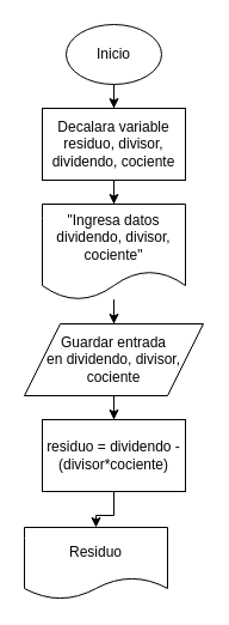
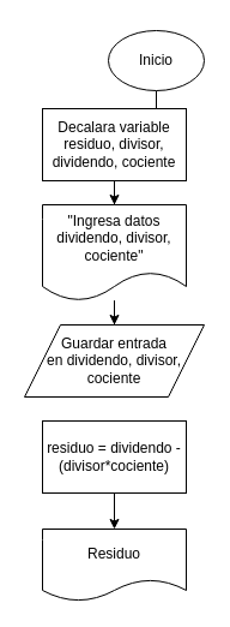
- <mxCell id="3" value="Inicio" style="ellipse;whiteSpace=wrap;html=1;" vertex="1" parent="1"><mxGeometry x="55" y="20" width="80" height="50" as="geometry" /></mxCell>
+ <mxCell id="3" value="Inicio" style="ellipse;whiteSpace=wrap;html=1;" vertex="1" parent="1"><mxGeometry x="90" y="25" width="80" height="50" as="geometry" /></mxCell>
- <mxCell id="4" value="" style="edgeStyle=orthogonalEdgeStyle;rounded=0;orthogonalLoop=1;jettySize=auto;html=1;" edge="1" parent="1" source="5" target="11"><mxGeometry relative="1" as="geometry" /></mxCell>
- <mxCell id="12" value="Residuo" style="shape=document;whiteSpace=wrap;html=1;boundedLbl=1;" vertex="1" parent="1"><mxGeometry x="20" y="440" width="120" height="60" as="geometry" /></mxCell>
+ <mxCell id="12" value="Residuo" style="shape=document;whiteSpace=wrap;html=1;boundedLbl=1;" vertex="1" parent="1"><mxGeometry x="35" y="440" width="120" height="60" as="geometry" /></mxCell>
